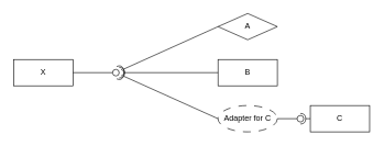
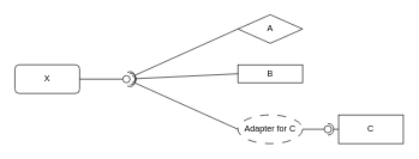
- <mxCell id="7" value="X" style="html=1;whiteSpace=wrap;" vertex="1" parent="1"><mxGeometry x="20" y="90" width="90" height="40" as="geometry" /></mxCell>
+ <mxCell id="7" value="X" style="html=1;whiteSpace=wrap;rounded=1;" vertex="1" parent="1"><mxGeometry x="20" y="90" width="90" height="40" as="geometry" /></mxCell>
- <mxCell id="5" value="B" style="html=1;whiteSpace=wrap;" vertex="1" parent="1"><mxGeometry x="330" y="90" width="90" height="40" as="geometry" /></mxCell>
+ <mxCell id="5" value="B" style="html=1;whiteSpace=wrap;" vertex="1" parent="1"><mxGeometry x="330" y="90" width="90" height="25" as="geometry" /></mxCell>
